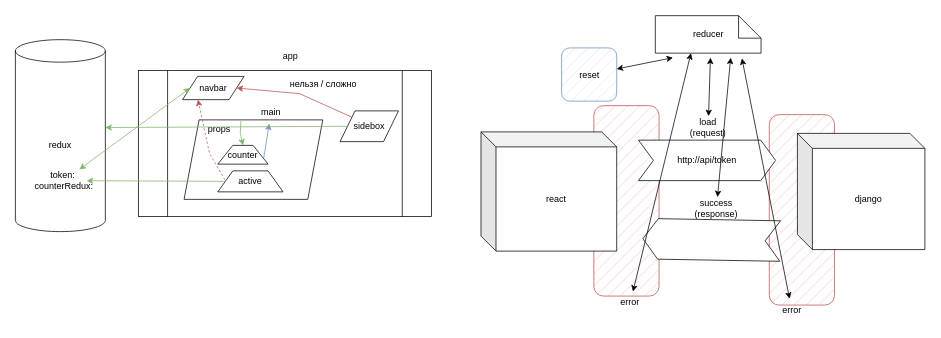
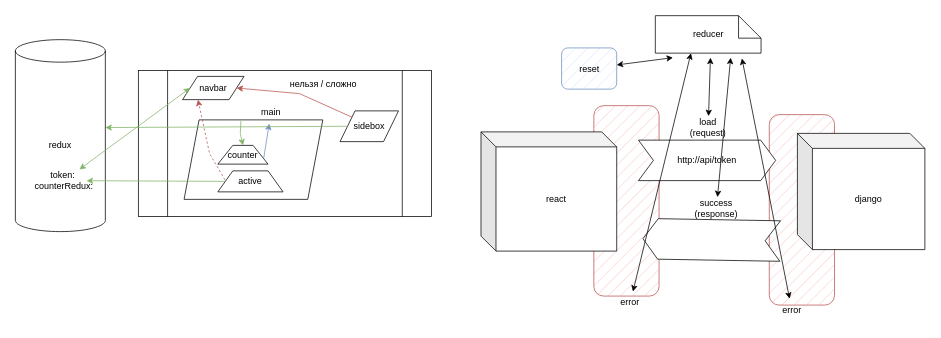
- <mxCell id="11" value="app" style="text;html=1;strokeColor=none;fillColor=none;align=center;verticalAlign=middle;whiteSpace=wrap;rounded=0;" parent="1" vertex="1"><mxGeometry x="357" y="59" width="60" height="30" as="geometry" /></mxCell>
- <mxCell id="35" value="reset" style="rounded=1;whiteSpace=wrap;html=1;fillStyle=hatch;fillColor=#dae8fc;strokeColor=#6c8ebf;" parent="1" vertex="1"><mxGeometry x="748.5" y="63" width="73.5" height="71" as="geometry" /></mxCell>
+ <mxCell id="35" value="reset" style="rounded=1;whiteSpace=wrap;html=1;fillStyle=hatch;fillColor=#dae8fc;strokeColor=#6c8ebf;" parent="1" vertex="1"><mxGeometry x="748.5" y="63" width="73.5" height="55" as="geometry" /></mxCell>
- <mxCell id="14" value="props" style="text;html=1;strokeColor=none;fillColor=none;align=center;verticalAlign=middle;whiteSpace=wrap;rounded=0;" parent="1" vertex="1"><mxGeometry x="271" y="164" width="42" height="16" as="geometry" /></mxCell>
